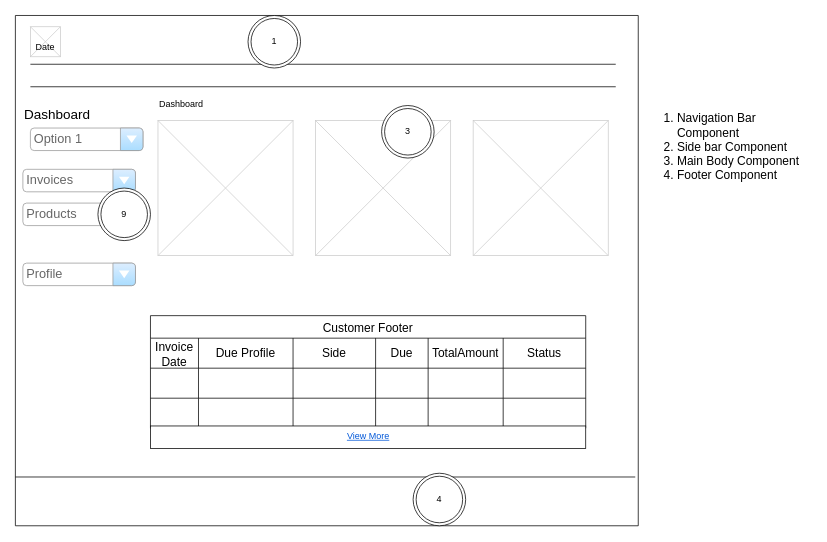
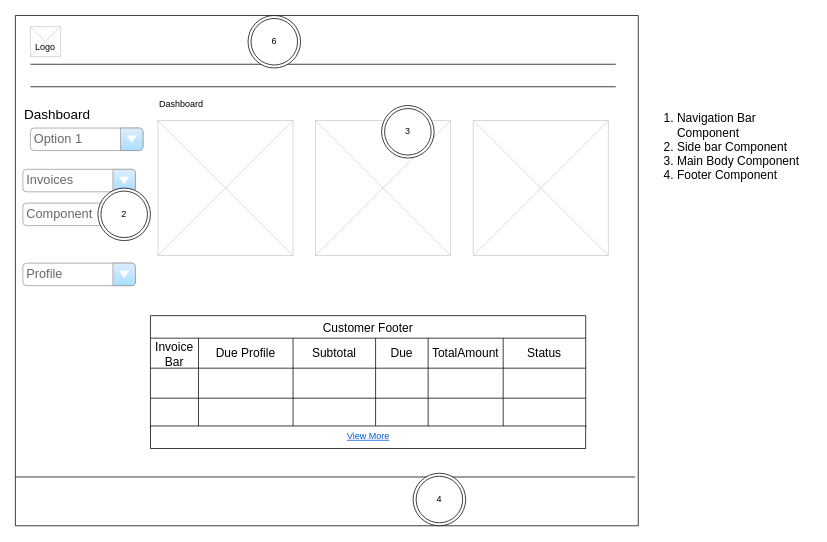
- <mxCell id="43" value="1" style="ellipse;shape=doubleEllipse;whiteSpace=wrap;html=1;aspect=fixed;" vertex="1" parent="1"><mxGeometry x="330" width="70" height="70" as="geometry" y="20" /></mxCell>
+ <mxCell id="43" value="6" style="ellipse;shape=doubleEllipse;whiteSpace=wrap;html=1;aspect=fixed;" vertex="1" parent="1"><mxGeometry x="330" width="70" height="70" as="geometry" y="20" /></mxCell>
- <mxCell id="11" value="&#10;Date" style="text;spacingTop=-5;align=center" parent="1" vertex="1"><mxGeometry x="40" y="40" width="40" height="40" as="geometry" /></mxCell>
+ <mxCell id="11" value="&#10;Logo" style="text;spacingTop=-5;align=center" parent="1" vertex="1"><mxGeometry x="40" y="40" width="40" height="40" as="geometry" /></mxCell>
- <mxCell id="15" value="Products" style="strokeWidth=1;shadow=0;dashed=0;align=center;html=1;shape=mxgraph.mockup.forms.comboBox;strokeColor=#999999;fillColor=#ddeeff;align=left;fillColor2=#aaddff;mainText=;fontColor=#666666;fontSize=17;spacingLeft=3;" parent="1" vertex="1"><mxGeometry x="30" y="270" width="150" height="30" as="geometry" /></mxCell>
+ <mxCell id="15" value="Component" style="strokeWidth=1;shadow=0;dashed=0;align=center;html=1;shape=mxgraph.mockup.forms.comboBox;strokeColor=#999999;fillColor=#ddeeff;align=left;fillColor2=#aaddff;mainText=;fontColor=#666666;fontSize=17;spacingLeft=3;" parent="1" vertex="1"><mxGeometry x="30" y="270" width="150" height="30" as="geometry" /></mxCell>
- <mxCell id="42" value="9" style="ellipse;shape=doubleEllipse;whiteSpace=wrap;html=1;aspect=fixed;" vertex="1" parent="1"><mxGeometry x="130" y="250" width="70" height="70" as="geometry" /></mxCell>
+ <mxCell id="42" value="2" style="ellipse;shape=doubleEllipse;whiteSpace=wrap;html=1;aspect=fixed;" vertex="1" parent="1"><mxGeometry x="130" y="250" width="70" height="70" as="geometry" /></mxCell>
- <mxCell id="20" value="Invoice Date" style="shape=partialRectangle;html=1;whiteSpace=wrap;connectable=0;strokeColor=inherit;overflow=hidden;fillColor=none;top=0;left=0;bottom=0;right=0;pointerEvents=1;fontSize=16;" vertex="1" parent="19"><mxGeometry width="64" height="40" as="geometry"><mxRectangle width="64" height="40" as="alternateBounds" /></mxGeometry></mxCell>
+ <mxCell id="20" value="Invoice Bar" style="shape=partialRectangle;html=1;whiteSpace=wrap;connectable=0;strokeColor=inherit;overflow=hidden;fillColor=none;top=0;left=0;bottom=0;right=0;pointerEvents=1;fontSize=16;" vertex="1" parent="19"><mxGeometry width="64" height="40" as="geometry"><mxRectangle width="64" height="40" as="alternateBounds" /></mxGeometry></mxCell>
- <mxCell id="22" value="Side" style="shape=partialRectangle;html=1;whiteSpace=wrap;connectable=0;strokeColor=inherit;overflow=hidden;fillColor=none;top=0;left=0;bottom=0;right=0;pointerEvents=1;fontSize=16;" vertex="1" parent="19"><mxGeometry x="190" width="110" height="40" as="geometry"><mxRectangle width="110" height="40" as="alternateBounds" /></mxGeometry></mxCell>
+ <mxCell id="22" value="Subtotal" style="shape=partialRectangle;html=1;whiteSpace=wrap;connectable=0;strokeColor=inherit;overflow=hidden;fillColor=none;top=0;left=0;bottom=0;right=0;pointerEvents=1;fontSize=16;" vertex="1" parent="19"><mxGeometry x="190" width="110" height="40" as="geometry"><mxRectangle width="110" height="40" as="alternateBounds" /></mxGeometry></mxCell>
